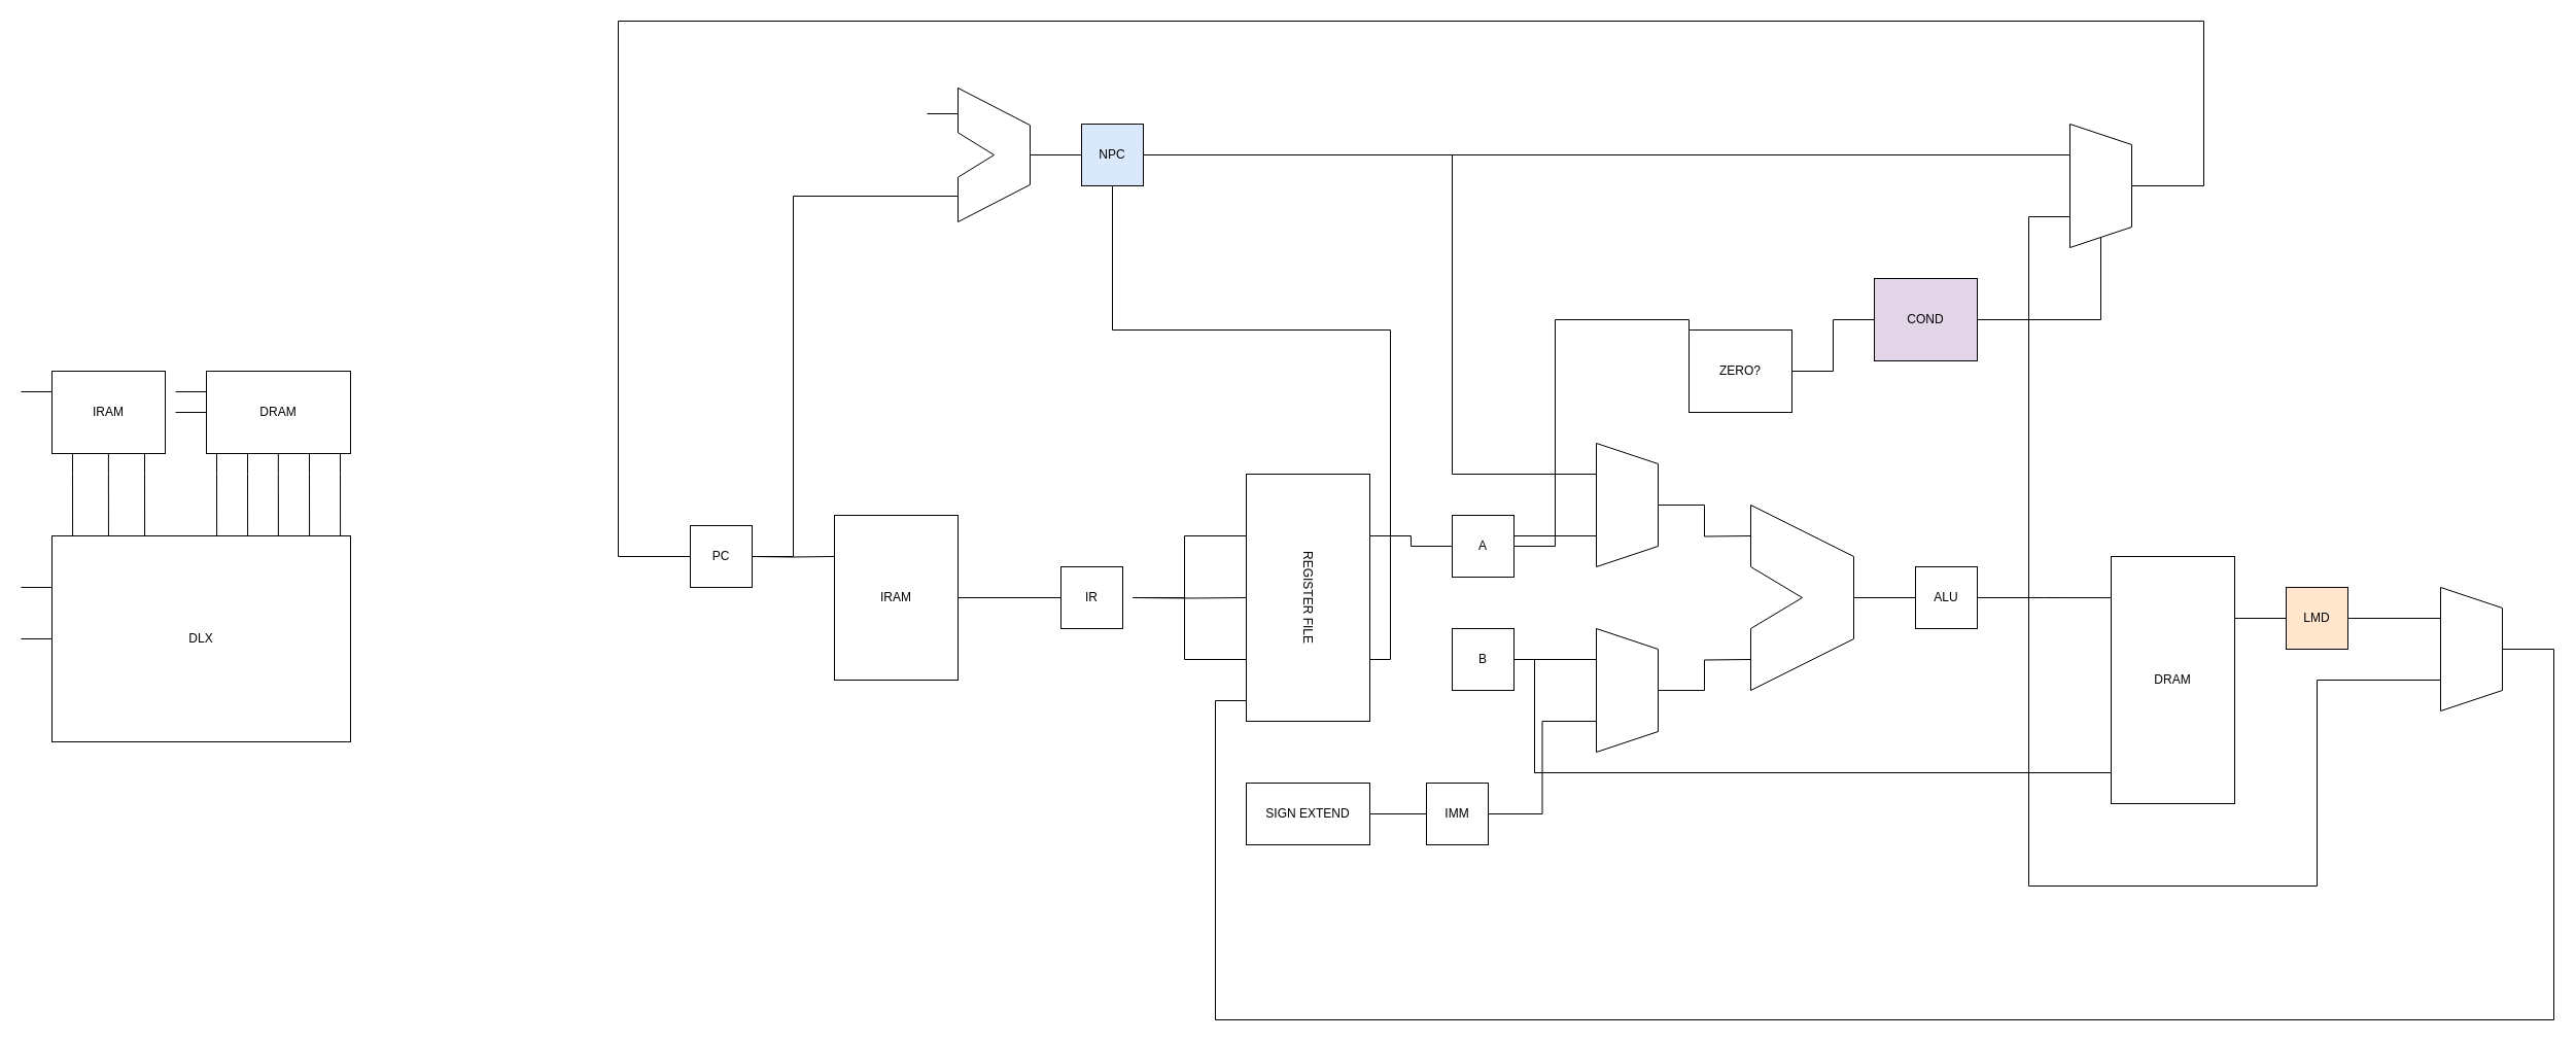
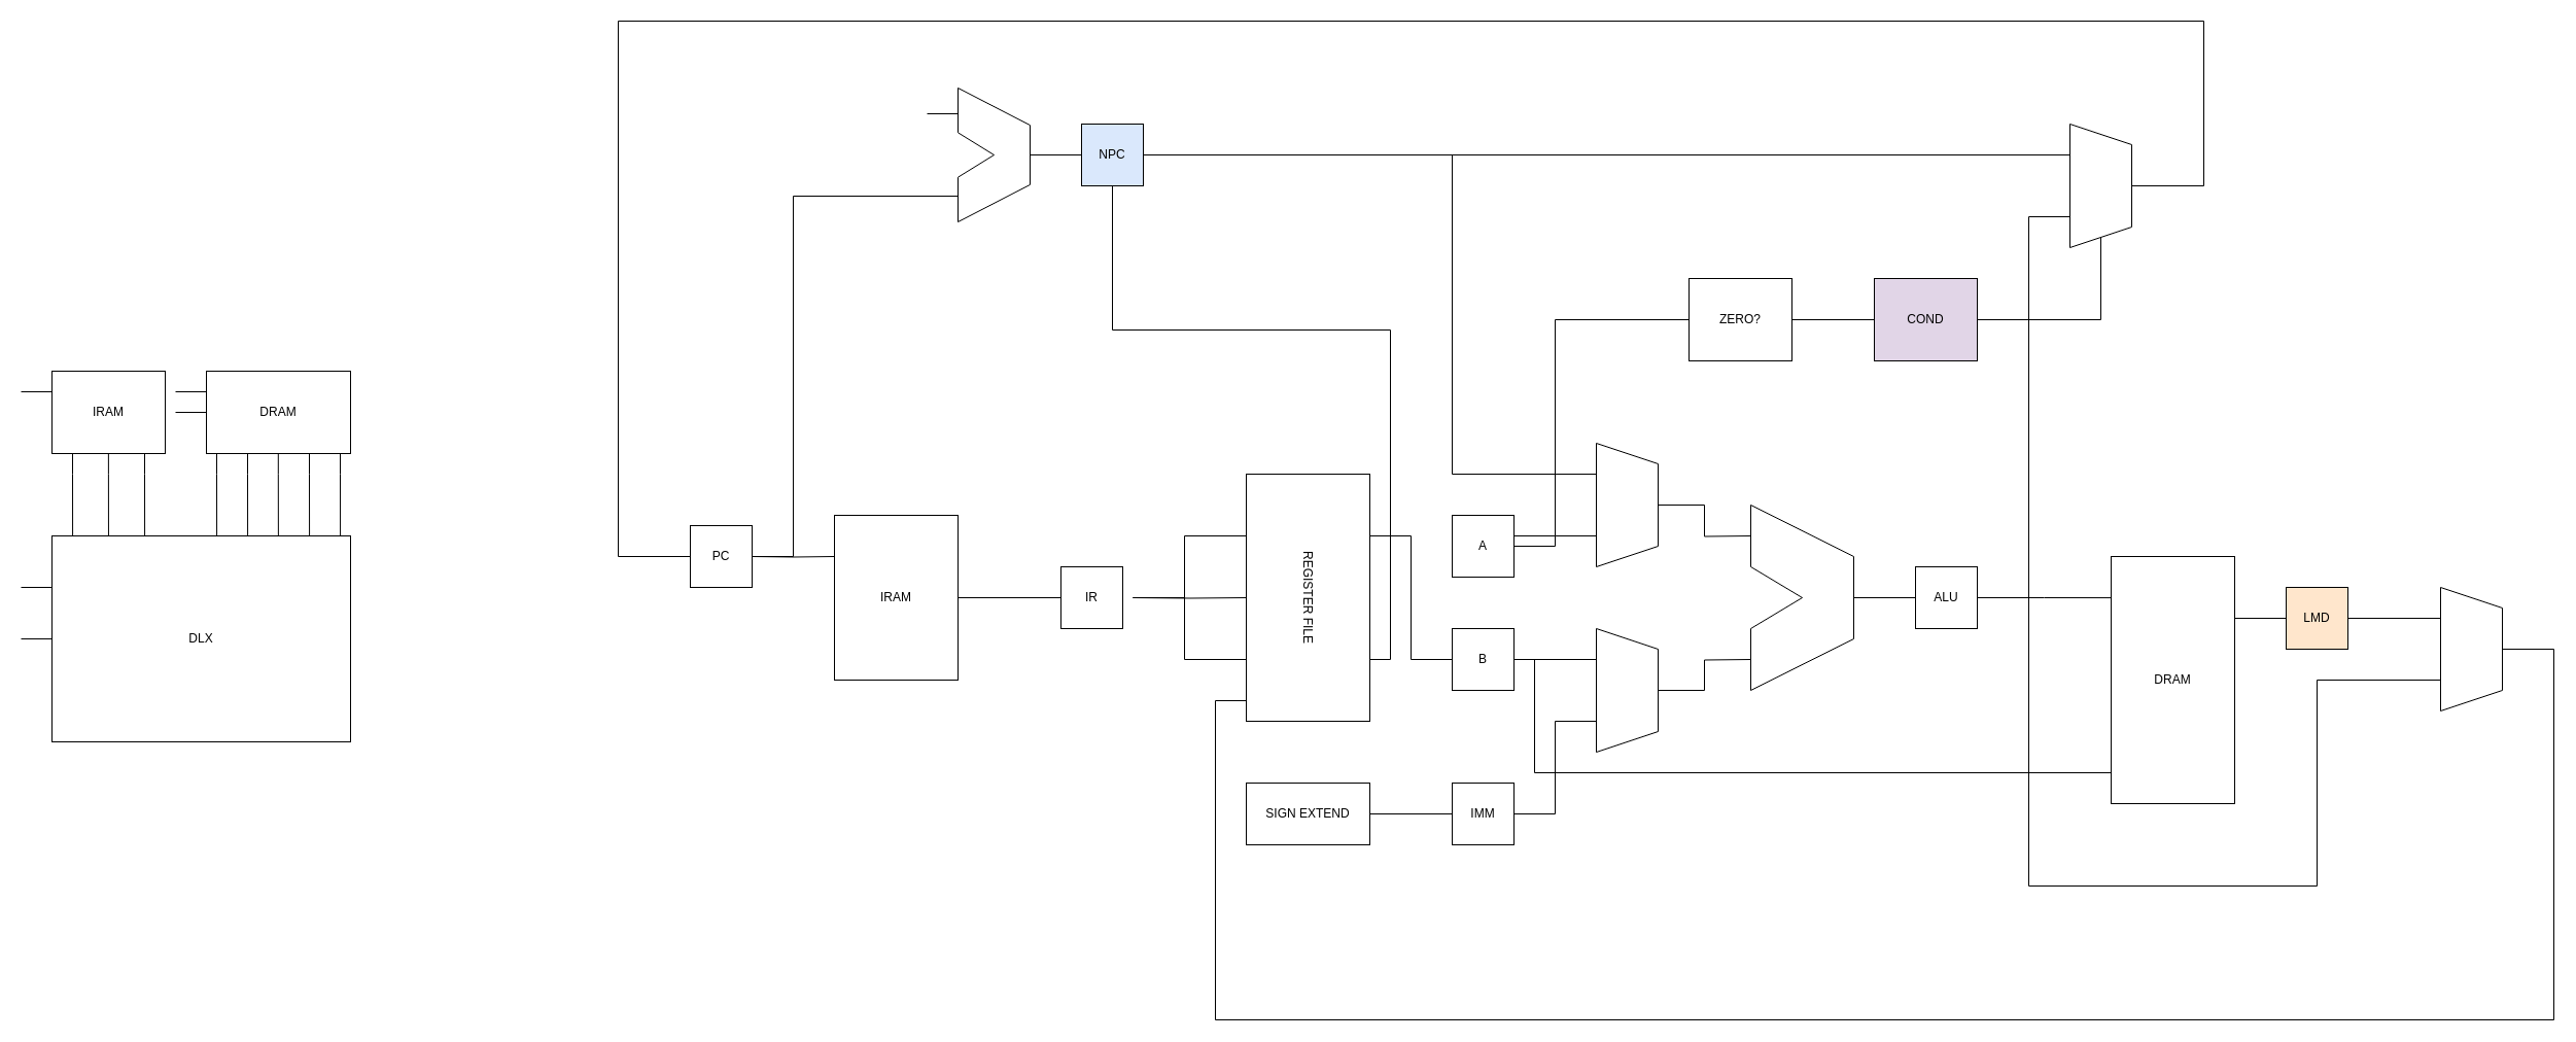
- <mxCell id="44" value="ZERO?" style="rounded=0;whiteSpace=wrap;html=1;" parent="1" vertex="1"><mxGeometry x="1640" y="320" width="100" height="80" as="geometry" /></mxCell>
+ <mxCell id="44" value="ZERO?" style="rounded=0;whiteSpace=wrap;html=1;" parent="1" vertex="1"><mxGeometry x="1640" y="270" width="100" height="80" as="geometry" /></mxCell>
- <mxCell id="26" style="edgeStyle=orthogonalEdgeStyle;rounded=0;orthogonalLoop=1;jettySize=auto;html=1;exitX=0.25;exitY=0;exitDx=0;exitDy=0;entryX=0;entryY=0.5;entryDx=0;entryDy=0;endArrow=none;endFill=0;" parent="1" source="28" target="35" edge="1"><mxGeometry relative="1" as="geometry" /></mxCell>
+ <mxCell id="26" style="edgeStyle=orthogonalEdgeStyle;rounded=0;orthogonalLoop=1;jettySize=auto;html=1;exitX=0.25;exitY=0;exitDx=0;exitDy=0;endArrow=none;endFill=0;" parent="1" source="28" target="33" edge="1"><mxGeometry relative="1" as="geometry" /></mxCell>
- <mxCell id="37" value="IMM" style="rounded=0;whiteSpace=wrap;html=1;" parent="1" vertex="1"><mxGeometry x="1385" y="760" width="60" height="60" as="geometry" /></mxCell>
+ <mxCell id="37" value="IMM" style="rounded=0;whiteSpace=wrap;html=1;" parent="1" vertex="1"><mxGeometry x="1410" y="760" width="60" height="60" as="geometry" /></mxCell>
